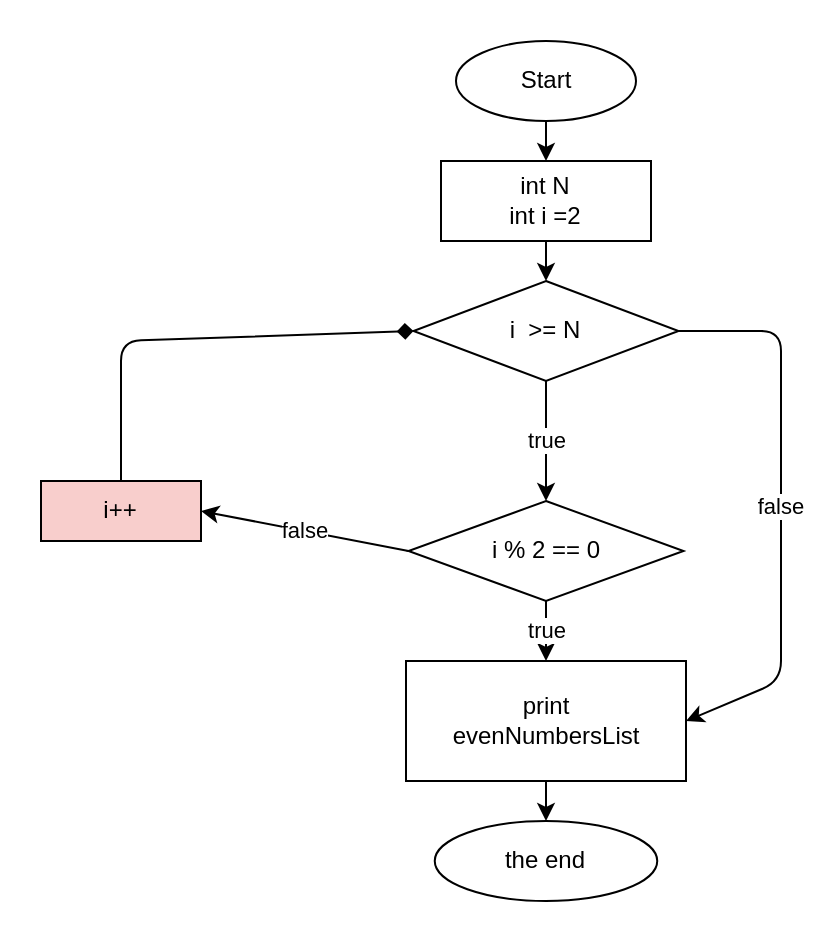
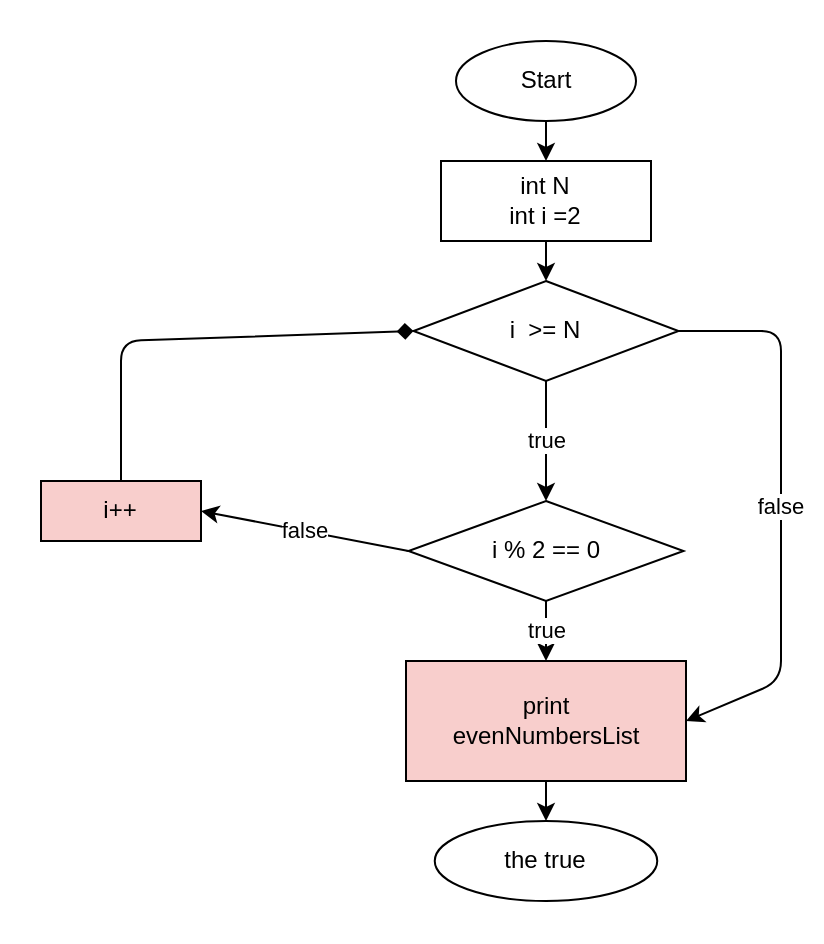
- <mxCell id="13" value="print&lt;br&gt;evenNumbersList" style="rounded=0;whiteSpace=wrap;html=1;direction=south;" vertex="1" parent="1"><mxGeometry x="202.5" y="330" width="140" height="60" as="geometry" /></mxCell>
+ <mxCell id="13" value="print&lt;br&gt;evenNumbersList" style="rounded=0;whiteSpace=wrap;html=1;direction=south;fillColor=#f8cecc;" vertex="1" parent="1"><mxGeometry x="202.5" y="330" width="140" height="60" as="geometry" /></mxCell>
- <mxCell id="14" value="the end" style="ellipse;whiteSpace=wrap;html=1;" vertex="1" parent="1"><mxGeometry x="216.88" y="410" width="111.25" height="40" as="geometry" /></mxCell>
+ <mxCell id="14" value="the true" style="ellipse;whiteSpace=wrap;html=1;" vertex="1" parent="1"><mxGeometry x="216.88" y="410" width="111.25" height="40" as="geometry" /></mxCell>
